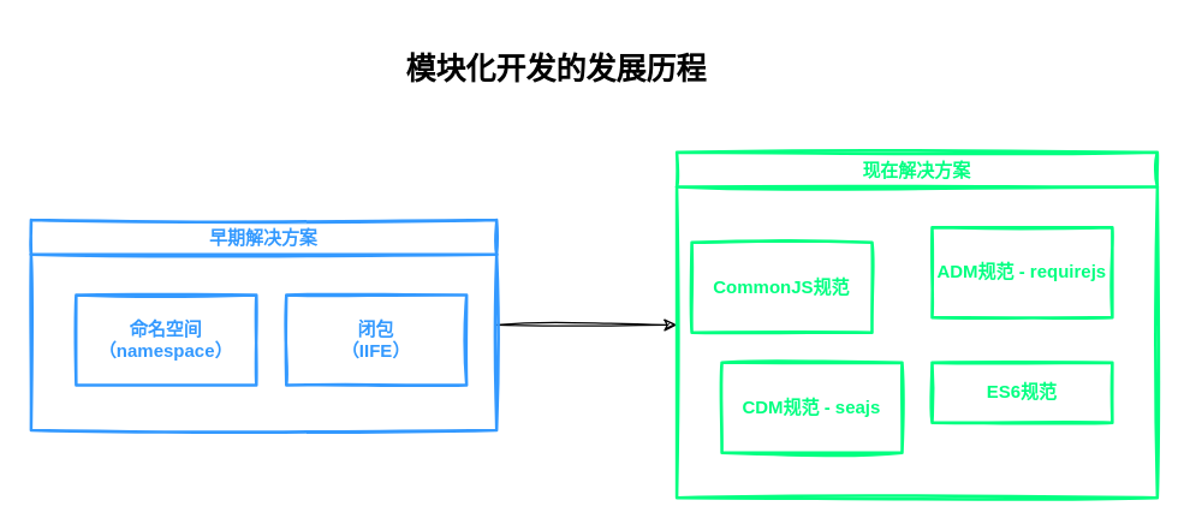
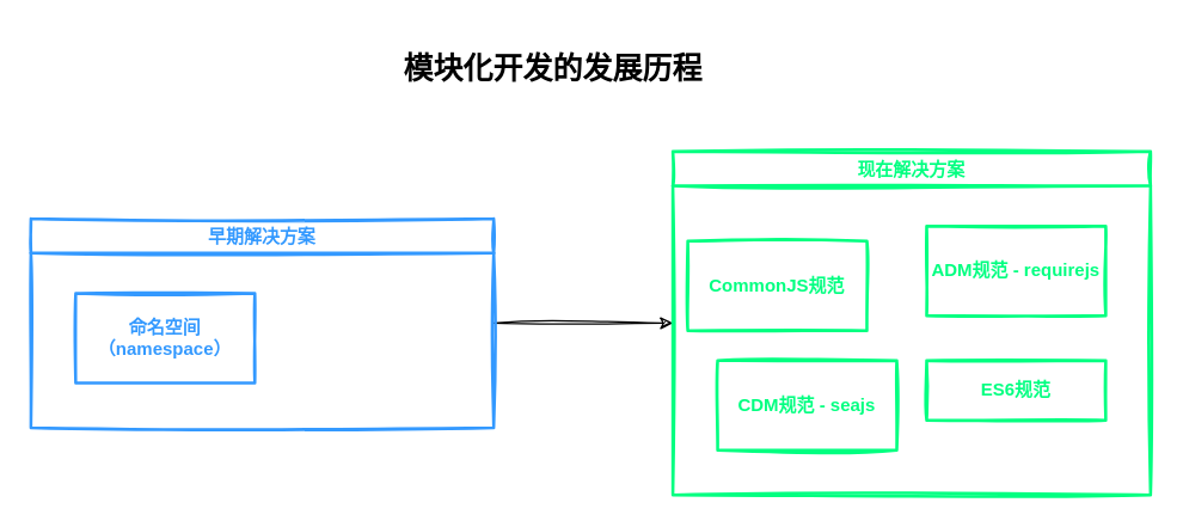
- <mxCell id="5" value="&lt;b&gt;&lt;font color=&quot;#3399ff&quot;&gt;闭包&lt;br&gt;（IIFE）&lt;/font&gt;&lt;/b&gt;" style="rounded=0;whiteSpace=wrap;html=1;strokeWidth=2;strokeColor=#3399FF;sketch=1;" parent="3" vertex="1"><mxGeometry x="170" y="50" width="120" height="60" as="geometry" /></mxCell>
